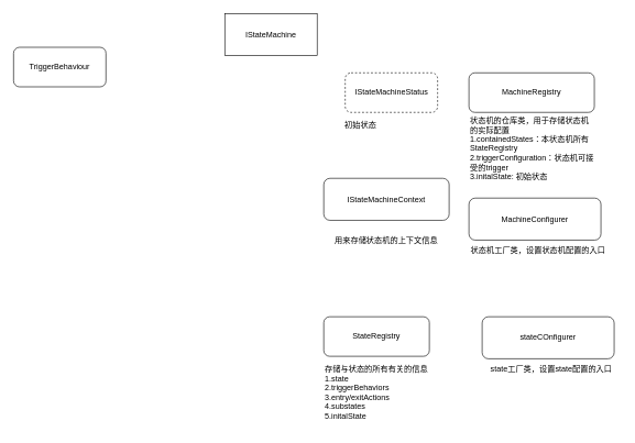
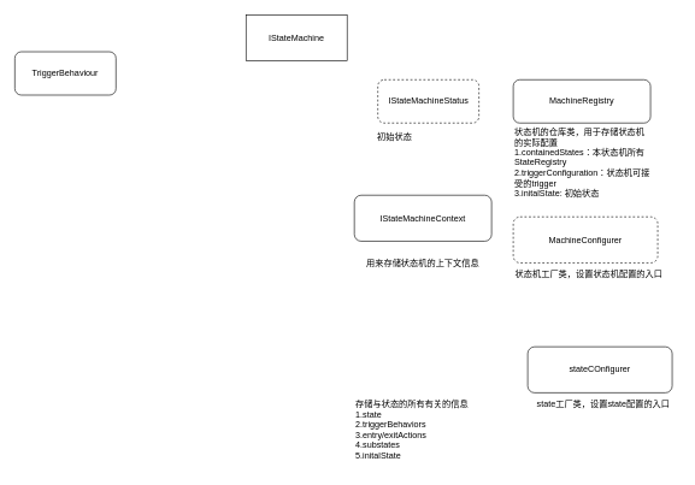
- <mxCell id="8" value="MachineConfigurer" style="rounded=1;whiteSpace=wrap;html=1;" parent="7" vertex="1"><mxGeometry width="200" height="63.75" as="geometry" /></mxCell>
+ <mxCell id="8" value="MachineConfigurer" style="rounded=1;whiteSpace=wrap;html=1;dashed=1;" parent="7" vertex="1"><mxGeometry width="200" height="63.75" as="geometry" /></mxCell>
- <mxCell id="17" value="StateRegistry" style="rounded=1;whiteSpace=wrap;html=1;" parent="16" vertex="1"><mxGeometry width="160" height="60" as="geometry" /></mxCell>
